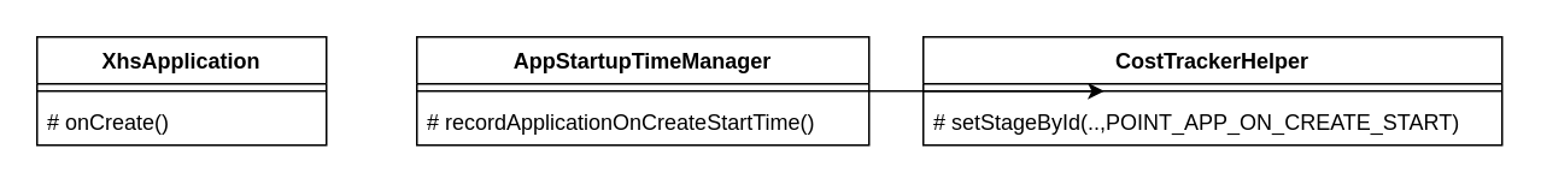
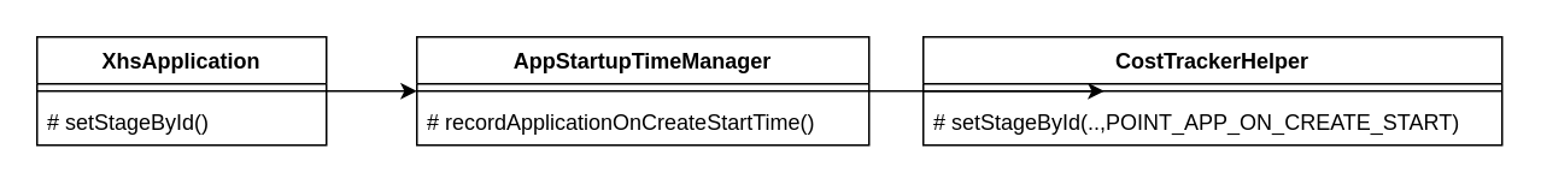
+ <mxCell id="2" value="" style="edgeStyle=orthogonalEdgeStyle;rounded=0;orthogonalLoop=1;jettySize=auto;html=1;" edge="1" parent="1" source="3" target="7"><mxGeometry relative="1" as="geometry" /></mxCell>
- <mxCell id="5" value="# onCreate()" style="text;strokeColor=none;fillColor=none;align=left;verticalAlign=top;spacingLeft=4;spacingRight=4;overflow=hidden;rotatable=0;points=[[0,0.5],[1,0.5]];portConstraint=eastwest;whiteSpace=wrap;html=1;" vertex="1" parent="3"><mxGeometry y="34" width="160" height="26" as="geometry" /></mxCell>
+ <mxCell id="5" value="# setStageById()" style="text;strokeColor=none;fillColor=none;align=left;verticalAlign=top;spacingLeft=4;spacingRight=4;overflow=hidden;rotatable=0;points=[[0,0.5],[1,0.5]];portConstraint=eastwest;whiteSpace=wrap;html=1;" vertex="1" parent="3"><mxGeometry y="34" width="160" height="26" as="geometry" /></mxCell>
